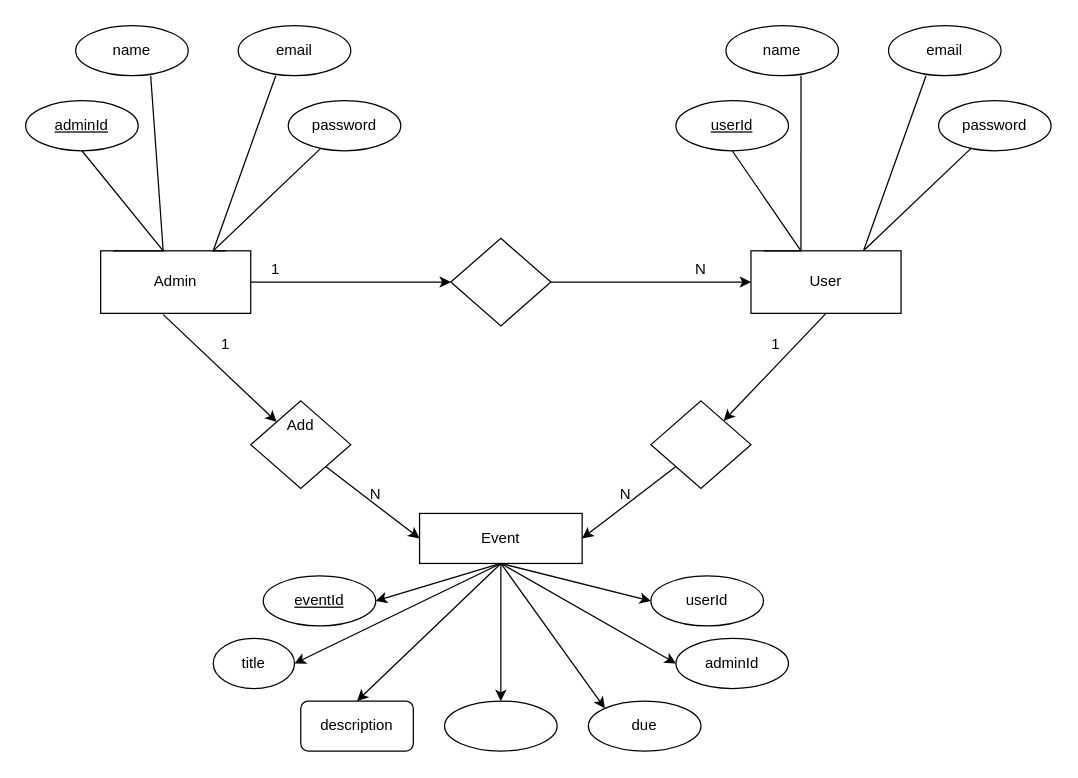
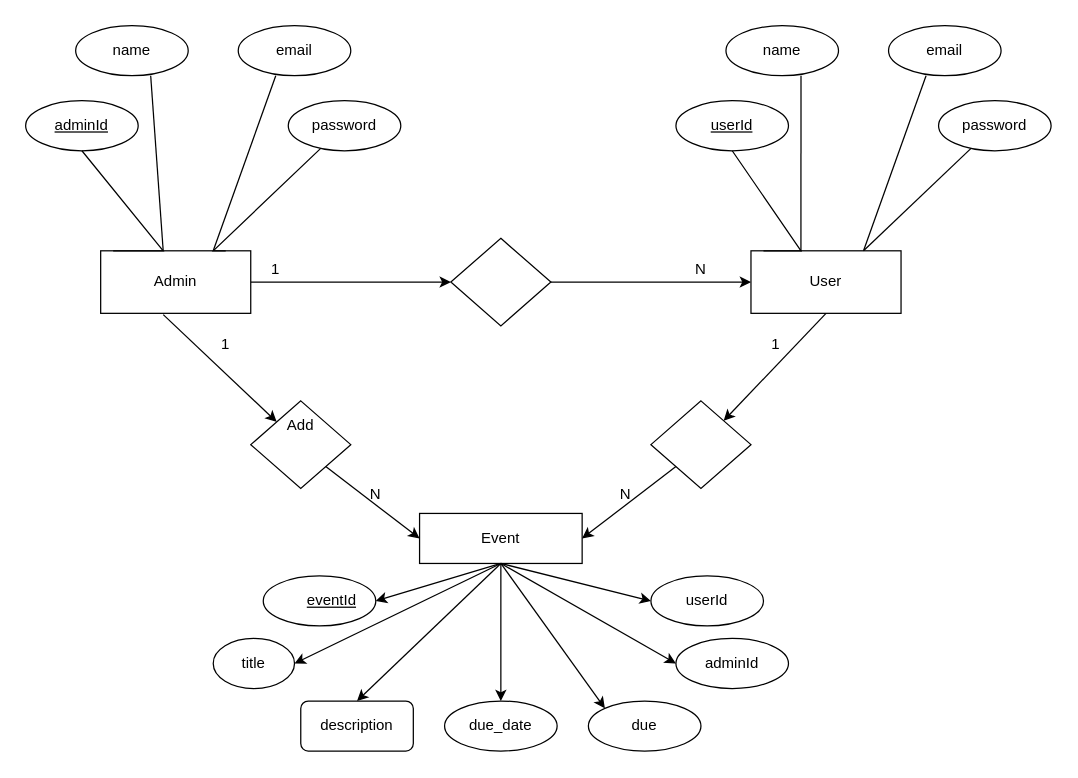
- <mxCell id="57" value="eventId" style="text;html=1;strokeColor=none;fillColor=none;align=center;verticalAlign=middle;whiteSpace=wrap;rounded=0;fontStyle=4" parent="1" vertex="1"><mxGeometry x="225" y="465" width="60" height="30" as="geometry" /></mxCell>
+ <mxCell id="57" value="eventId" style="text;html=1;strokeColor=none;fillColor=none;align=center;verticalAlign=middle;whiteSpace=wrap;rounded=0;fontStyle=4" parent="1" vertex="1"><mxGeometry x="235" y="465" width="60" height="30" as="geometry" /></mxCell>
+ <mxCell id="61" value="due_date" style="text;html=1;strokeColor=none;fillColor=none;align=center;verticalAlign=middle;whiteSpace=wrap;rounded=0;" parent="1" vertex="1"><mxGeometry x="370" y="565" width="60" height="30" as="geometry" /></mxCell>
